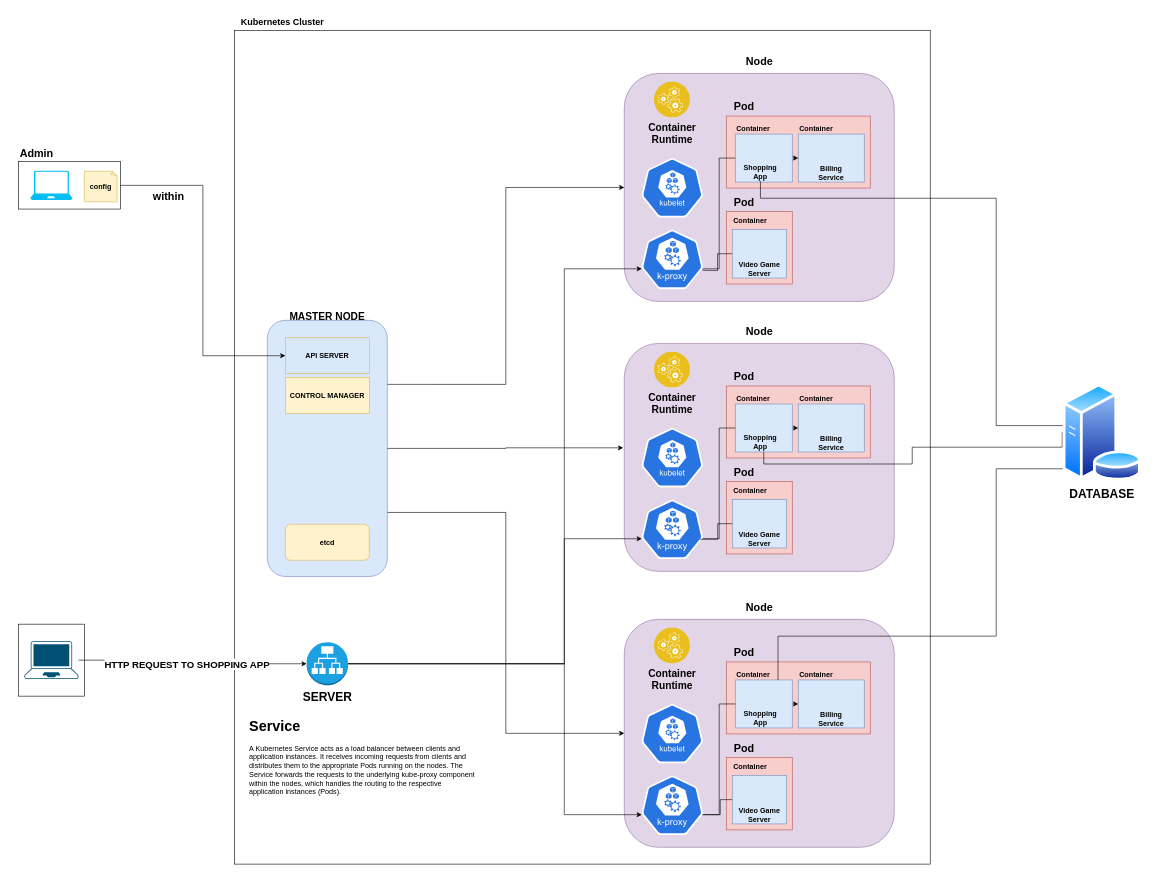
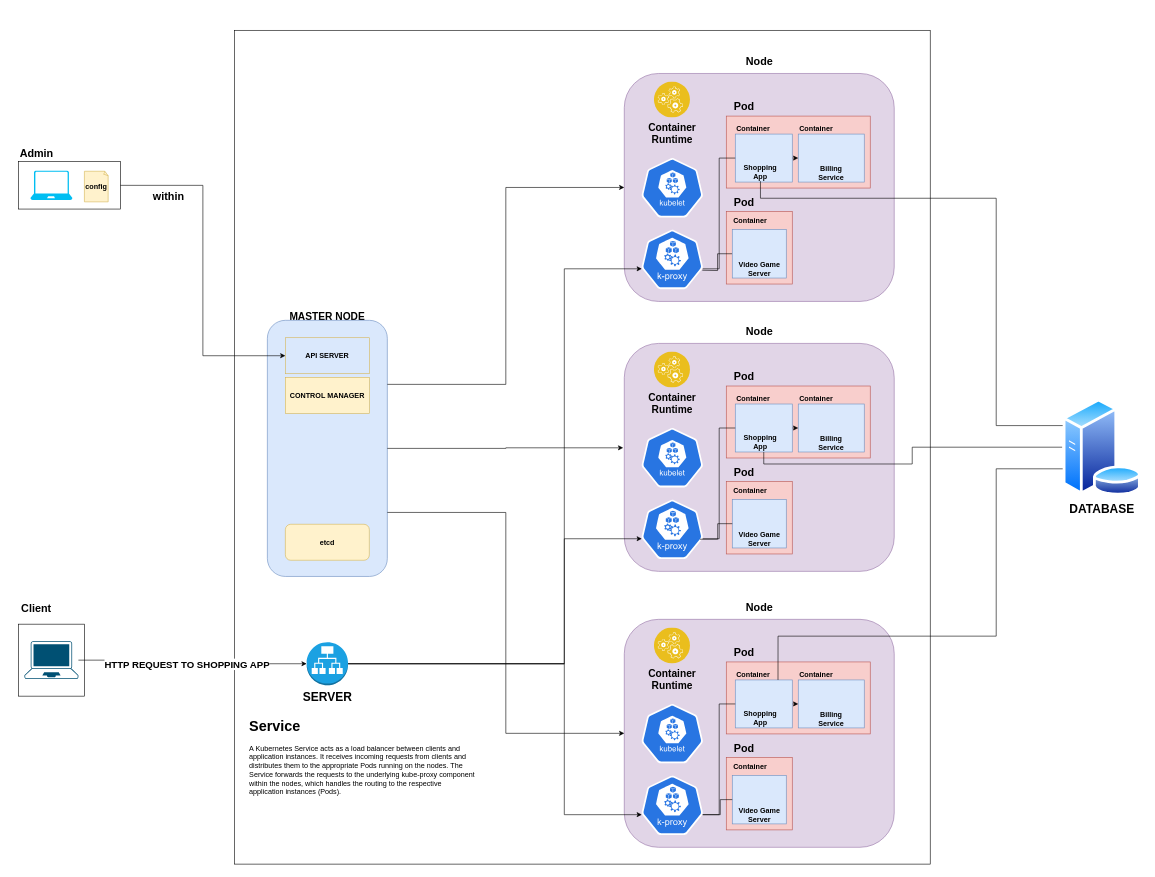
- <mxCell id="3" value="&lt;div&gt;&lt;b&gt;&lt;font style=&quot;font-size: 15px;&quot;&gt;Kubernetes Cluster&lt;/font&gt;&lt;/b&gt;&lt;/div&gt;" style="text;html=1;align=center;verticalAlign=middle;resizable=0;points=[];autosize=1;strokeColor=none;fillColor=none;" parent="1" vertex="1"><mxGeometry x="390" y="20" width="160" height="30" as="geometry" /></mxCell>
- <mxCell id="9" value="&lt;b&gt;config&lt;/b&gt;" style="whiteSpace=wrap;html=1;shape=mxgraph.basic.document;fillColor=#fff2cc;strokeColor=#d6b656;" parent="5" vertex="1"><mxGeometry x="110" y="45" width="55" height="51" as="geometry" /></mxCell>
+ <mxCell id="9" value="&lt;b&gt;config&lt;/b&gt;" style="whiteSpace=wrap;html=1;shape=mxgraph.basic.document;fillColor=#fff2cc;strokeColor=#d6b656;" parent="5" vertex="1"><mxGeometry x="110" y="45" width="40" height="51" as="geometry" /></mxCell>
- <mxCell id="128" value="&lt;font style=&quot;font-size: 20px;&quot;&gt;&lt;b&gt;DATABASE&lt;/b&gt;&lt;/font&gt;" style="image;aspect=fixed;perimeter=ellipsePerimeter;html=1;align=center;shadow=0;dashed=0;spacingTop=3;image=img/lib/active_directory/database_server.svg;" parent="1" vertex="1"><mxGeometry x="1770" y="639.03" width="132.8" height="161.95" as="geometry" /></mxCell>
+ <mxCell id="128" value="&lt;font style=&quot;font-size: 20px;&quot;&gt;&lt;b&gt;DATABASE&lt;/b&gt;&lt;/font&gt;" style="image;aspect=fixed;perimeter=ellipsePerimeter;html=1;align=center;shadow=0;dashed=0;spacingTop=3;image=img/lib/active_directory/database_server.svg;" parent="1" vertex="1"><mxGeometry x="1770" y="664.03" width="132.8" height="161.95" as="geometry" /></mxCell>
+ <mxCell id="116" value="&lt;div&gt;&lt;font style=&quot;font-size: 18px;&quot;&gt;&lt;b&gt;Client&lt;/b&gt;&lt;/font&gt;&lt;/div&gt;" style="text;html=1;strokeColor=none;fillColor=none;align=center;verticalAlign=middle;whiteSpace=wrap;rounded=0;" parent="114" vertex="1"><mxGeometry width="60" height="30" as="geometry" /></mxCell>
